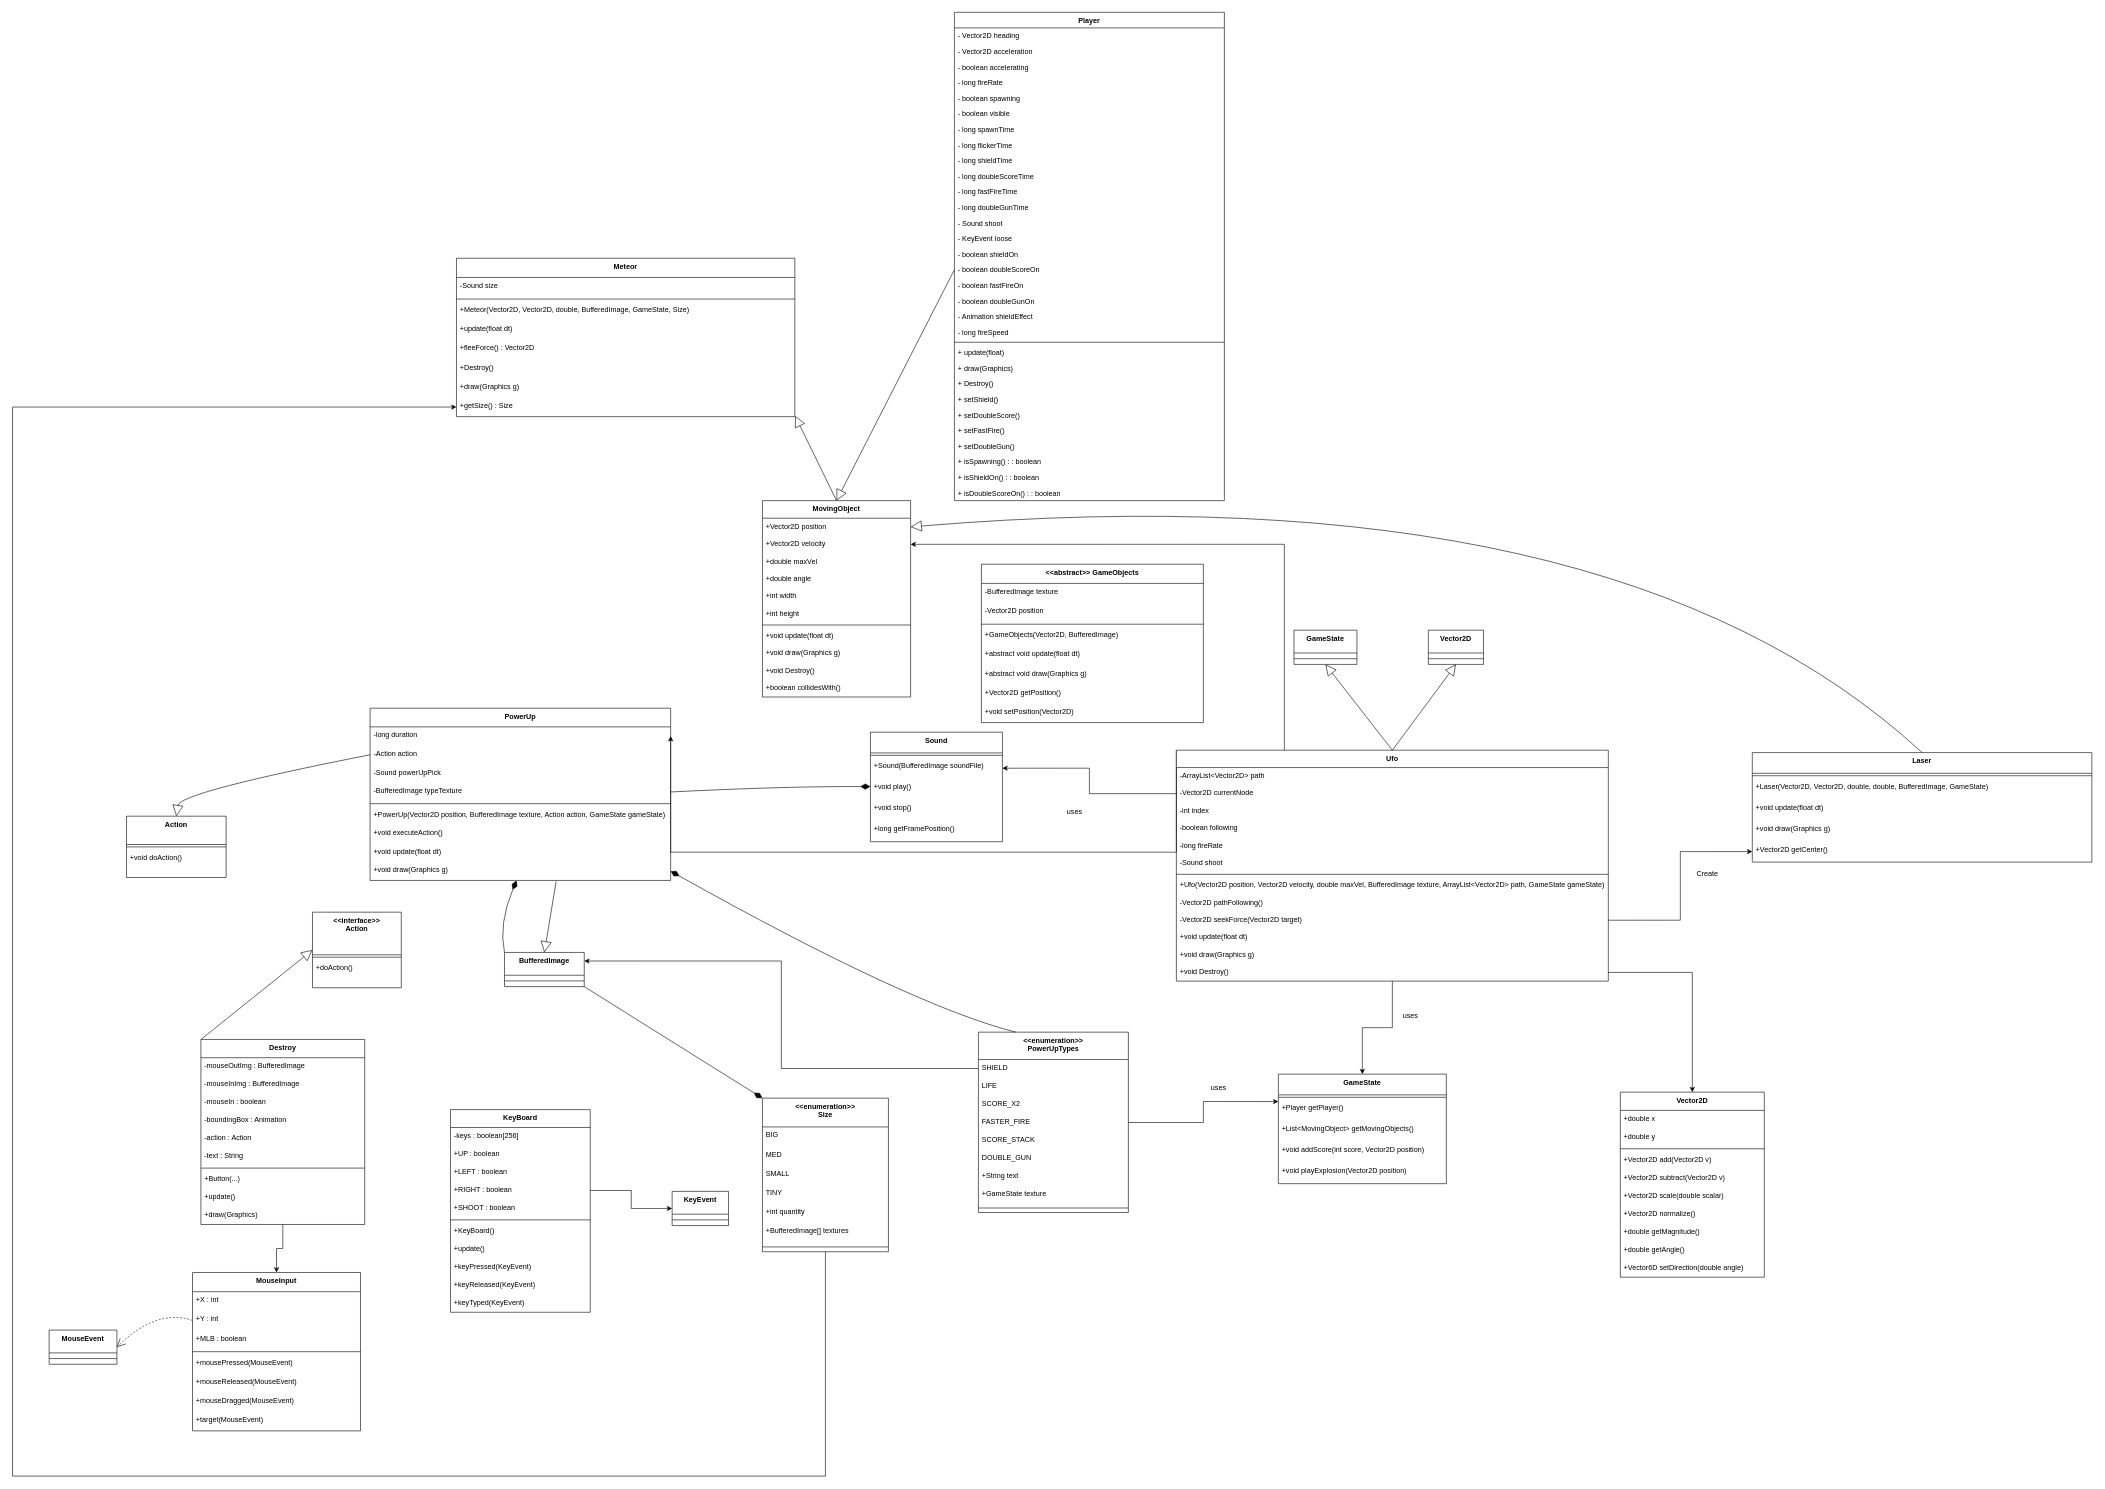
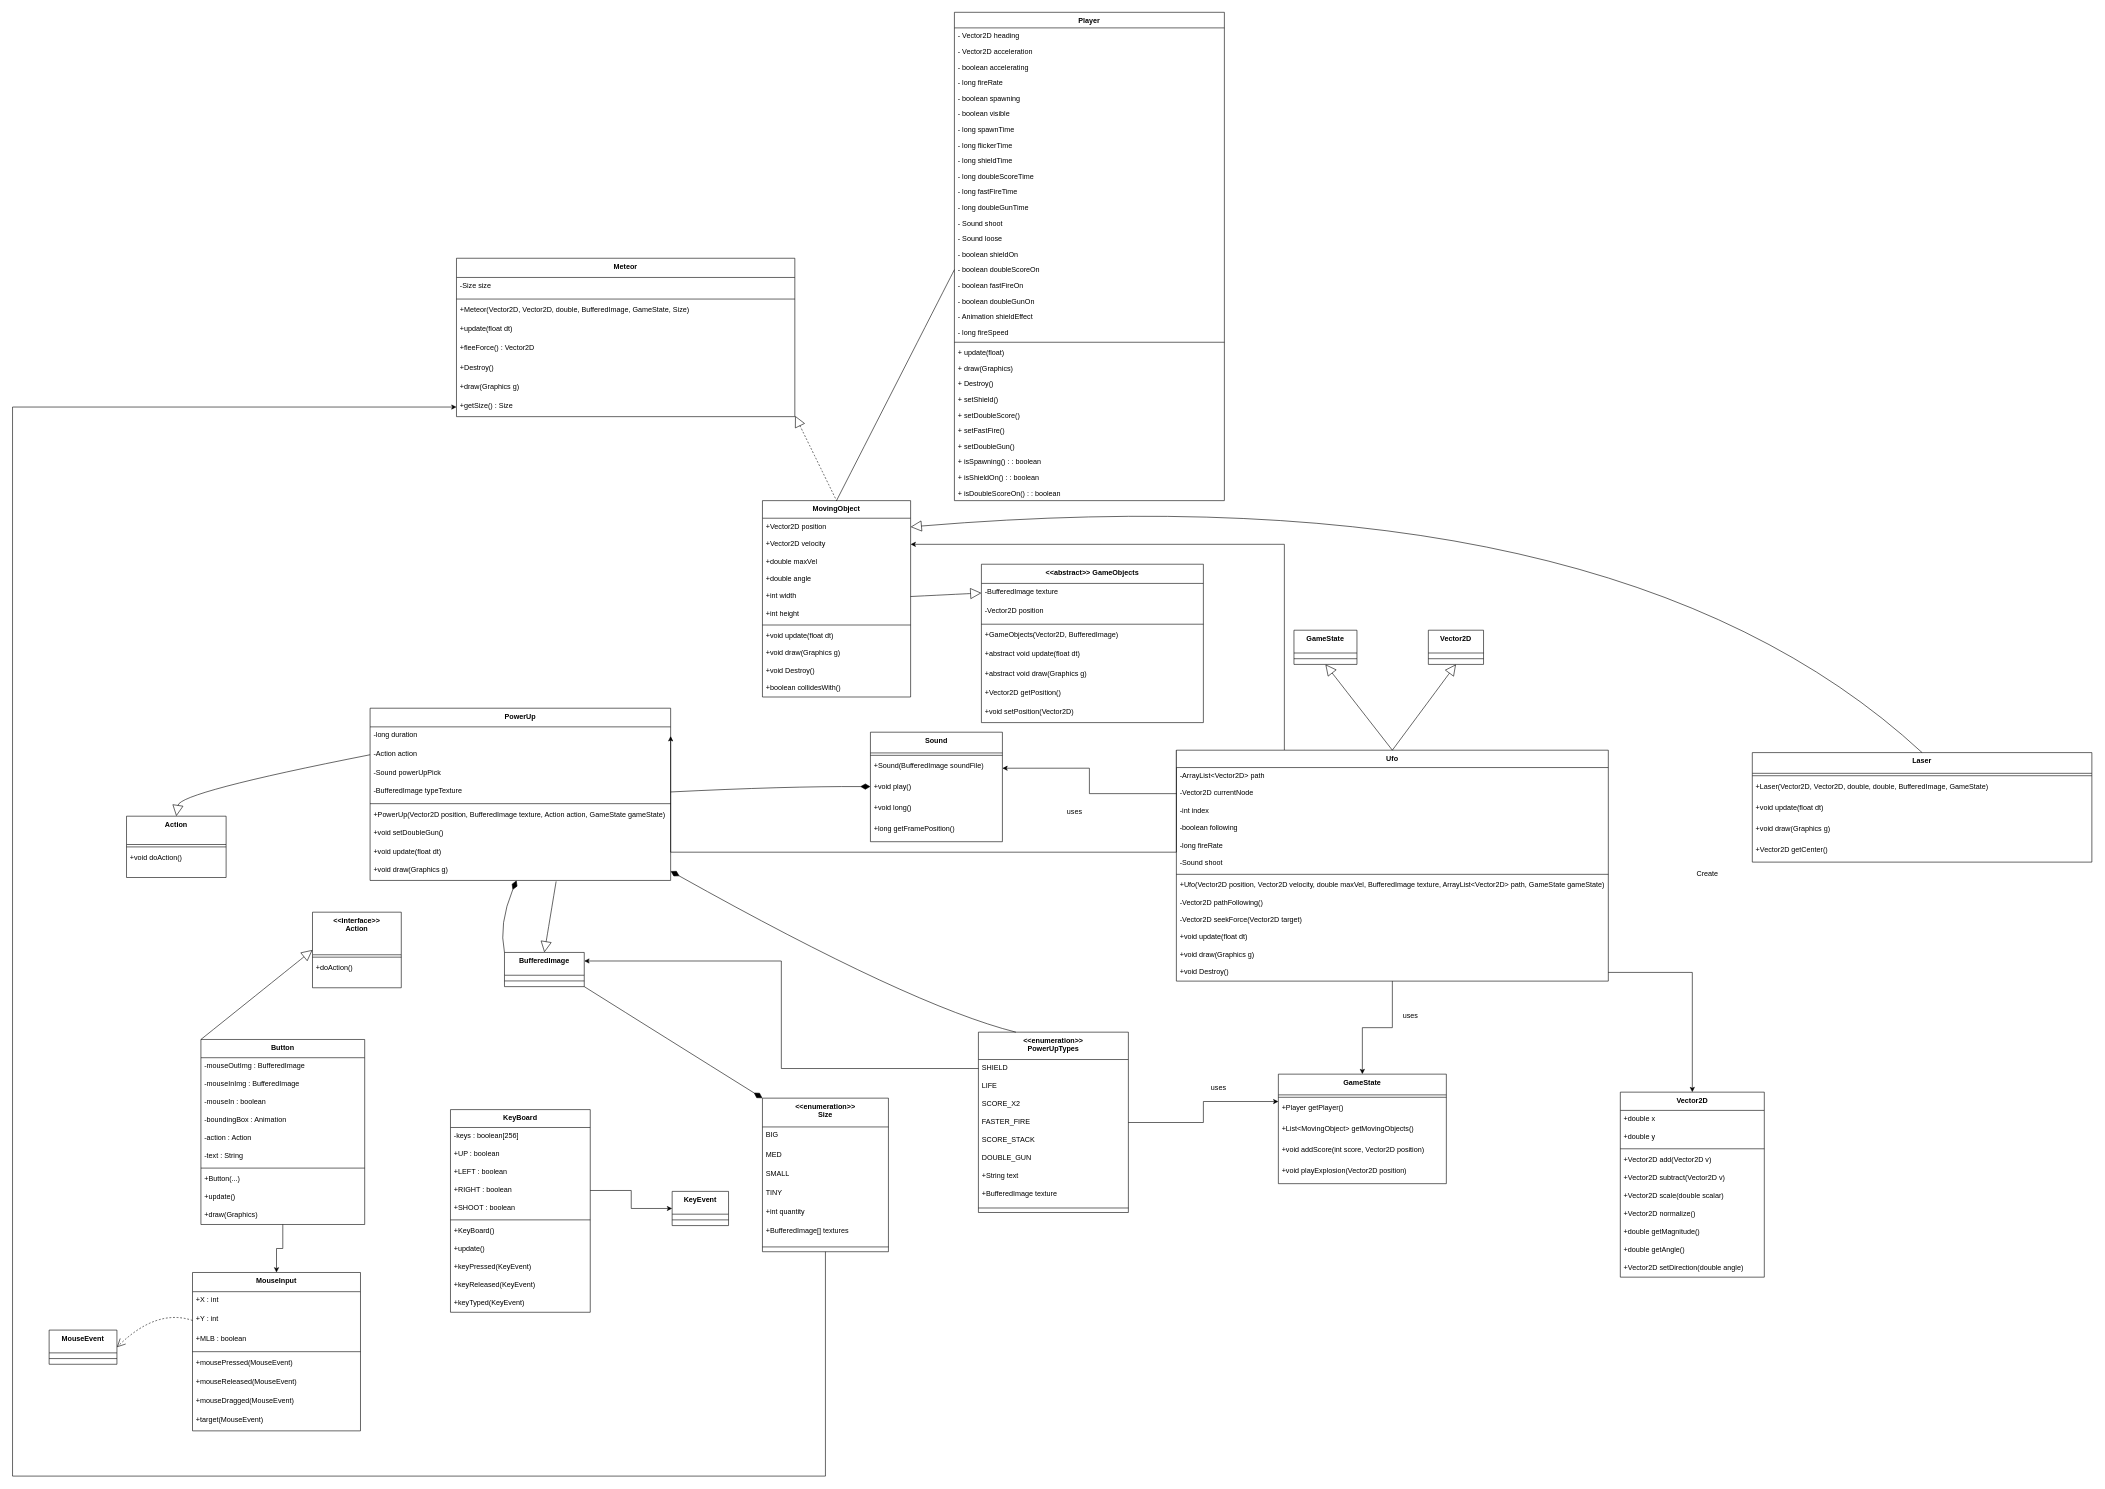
- <mxCell id="176" value="- KeyEvent loose" style="text;strokeColor=none;fillColor=none;align=left;verticalAlign=top;spacingLeft=4;spacingRight=4;overflow=hidden;rotatable=0;points=[[0,0.5],[1,0.5]];portConstraint=eastwest;" vertex="1" parent="162"><mxGeometry y="364" width="450" height="26" as="geometry" /></mxCell>
+ <mxCell id="176" value="- Sound loose" style="text;strokeColor=none;fillColor=none;align=left;verticalAlign=top;spacingLeft=4;spacingRight=4;overflow=hidden;rotatable=0;points=[[0,0.5],[1,0.5]];portConstraint=eastwest;" vertex="1" parent="162"><mxGeometry y="364" width="450" height="26" as="geometry" /></mxCell>
- <mxCell id="150" value="-Sound size" style="text;strokeColor=none;fillColor=none;align=left;verticalAlign=top;spacingLeft=4;spacingRight=4;overflow=hidden;rotatable=0;points=[[0,0.5],[1,0.5]];portConstraint=eastwest;" vertex="1" parent="149"><mxGeometry y="32" width="564" height="32" as="geometry" /></mxCell>
+ <mxCell id="150" value="-Size size" style="text;strokeColor=none;fillColor=none;align=left;verticalAlign=top;spacingLeft=4;spacingRight=4;overflow=hidden;rotatable=0;points=[[0,0.5],[1,0.5]];portConstraint=eastwest;" vertex="1" parent="149"><mxGeometry y="32" width="564" height="32" as="geometry" /></mxCell>
- <mxCell id="158" value="" style="curved=1;startArrow=block;startSize=16;startFill=0;endArrow=none;entryX=0.5;entryY=0;rounded=0;entryDx=0;entryDy=0;exitX=1.001;exitY=0.962;exitDx=0;exitDy=0;exitPerimeter=0;" edge="1" parent="1" source="157" target="2"><mxGeometry relative="1" as="geometry"><Array as="points" /><mxPoint x="1394" y="790" as="sourcePoint" /></mxGeometry></mxCell>
+ <mxCell id="158" value="" style="curved=1;startArrow=block;startSize=16;startFill=0;endArrow=none;entryX=0.5;entryY=0;rounded=0;entryDx=0;entryDy=0;exitX=1.001;exitY=0.962;exitDx=0;exitDy=0;exitPerimeter=0;dashed=1;" edge="1" parent="1" source="157" target="2"><mxGeometry relative="1" as="geometry"><Array as="points" /><mxPoint x="1394" y="790" as="sourcePoint" /></mxGeometry></mxCell>
- <mxCell id="194" value="" style="curved=1;startArrow=none;endArrow=block;endSize=16;endFill=0;exitX=0;exitY=0.5;rounded=0;exitDx=0;exitDy=0;entryX=0.5;entryY=0;entryDx=0;entryDy=0;" edge="1" parent="1" source="178" target="2"><mxGeometry relative="1" as="geometry"><Array as="points" /><mxPoint x="1370" y="400" as="targetPoint" /></mxGeometry></mxCell>
+ <mxCell id="194" value="" style="curved=1;startArrow=none;endArrow=none;endSize=16;endFill=0;exitX=0;exitY=0.5;rounded=0;exitDx=0;exitDy=0;entryX=0.5;entryY=0;entryDx=0;entryDy=0;" edge="1" parent="1" source="178" target="2"><mxGeometry relative="1" as="geometry"><Array as="points" /><mxPoint x="1370" y="400" as="targetPoint" /></mxGeometry></mxCell>
+ <mxCell id="204" value="" style="curved=1;startArrow=block;startSize=16;startFill=0;endArrow=none;entryX=1;entryY=0.5;rounded=0;entryDx=0;entryDy=0;exitX=0;exitY=0.5;exitDx=0;exitDy=0;" edge="1" parent="1" source="196" target="7"><mxGeometry relative="1" as="geometry"><Array as="points" /><mxPoint x="1623" y="980" as="sourcePoint" /><mxPoint x="1220" y="1195" as="targetPoint" /></mxGeometry></mxCell>
- <mxCell id="35" value="+void stop()" style="text;strokeColor=none;fillColor=none;align=left;verticalAlign=top;spacingLeft=4;spacingRight=4;overflow=hidden;rotatable=0;points=[[0,0.5],[1,0.5]];portConstraint=eastwest;" vertex="1" parent="31"><mxGeometry y="112.545" width="220" height="35" as="geometry" /></mxCell>
+ <mxCell id="35" value="+void long()" style="text;strokeColor=none;fillColor=none;align=left;verticalAlign=top;spacingLeft=4;spacingRight=4;overflow=hidden;rotatable=0;points=[[0,0.5],[1,0.5]];portConstraint=eastwest;" vertex="1" parent="31"><mxGeometry y="112.545" width="220" height="35" as="geometry" /></mxCell>
- <mxCell id="85" value="+void executeAction()" style="text;strokeColor=none;fillColor=none;align=left;verticalAlign=top;spacingLeft=4;spacingRight=4;overflow=hidden;rotatable=0;points=[[0,0.5],[1,0.5]];portConstraint=eastwest;" vertex="1" parent="78"><mxGeometry y="194.111" width="501" height="31" as="geometry" /></mxCell>
+ <mxCell id="85" value="+void setDoubleGun()" style="text;strokeColor=none;fillColor=none;align=left;verticalAlign=top;spacingLeft=4;spacingRight=4;overflow=hidden;rotatable=0;points=[[0,0.5],[1,0.5]];portConstraint=eastwest;" vertex="1" parent="78"><mxGeometry y="194.111" width="501" height="31" as="geometry" /></mxCell>
- <mxCell id="141" style="edgeStyle=orthogonalEdgeStyle;rounded=0;orthogonalLoop=1;jettySize=auto;html=1;exitX=1;exitY=0.5;exitDx=0;exitDy=0;entryX=0;entryY=0.5;entryDx=0;entryDy=0;" edge="1" parent="1" source="53" target="210"><mxGeometry relative="1" as="geometry"><mxPoint x="3250" y="1580" as="targetPoint" /></mxGeometry></mxCell>
- <mxCell id="92" value="Destroy" style="swimlane;fontStyle=1;align=center;verticalAlign=top;childLayout=stackLayout;horizontal=1;startSize=30.4;horizontalStack=0;resizeParent=1;resizeParentMax=0;resizeLast=0;collapsible=0;marginBottom=0;" vertex="1" parent="1"><mxGeometry x="334" y="1732.2" width="273" height="308.4" as="geometry" /></mxCell>
+ <mxCell id="92" value="Button" style="swimlane;fontStyle=1;align=center;verticalAlign=top;childLayout=stackLayout;horizontal=1;startSize=30.4;horizontalStack=0;resizeParent=1;resizeParentMax=0;resizeLast=0;collapsible=0;marginBottom=0;" vertex="1" parent="1"><mxGeometry x="334" y="1732.2" width="273" height="308.4" as="geometry" /></mxCell>
- <mxCell id="76" value="+GameState texture" style="text;strokeColor=none;fillColor=none;align=left;verticalAlign=top;spacingLeft=4;spacingRight=4;overflow=hidden;rotatable=0;points=[[0,0.5],[1,0.5]];portConstraint=eastwest;" vertex="1" parent="68"><mxGeometry y="255.6" width="250" height="30" as="geometry" /></mxCell>
+ <mxCell id="76" value="+BufferedImage texture" style="text;strokeColor=none;fillColor=none;align=left;verticalAlign=top;spacingLeft=4;spacingRight=4;overflow=hidden;rotatable=0;points=[[0,0.5],[1,0.5]];portConstraint=eastwest;" vertex="1" parent="68"><mxGeometry y="255.6" width="250" height="30" as="geometry" /></mxCell>
- <mxCell id="24" value="+Vector6D setDirection(double angle)" style="text;strokeColor=none;fillColor=none;align=left;verticalAlign=top;spacingLeft=4;spacingRight=4;overflow=hidden;rotatable=0;points=[[0,0.5],[1,0.5]];portConstraint=eastwest;" vertex="1" parent="14"><mxGeometry y="278.4" width="240" height="30" as="geometry" /></mxCell>
+ <mxCell id="24" value="+Vector2D setDirection(double angle)" style="text;strokeColor=none;fillColor=none;align=left;verticalAlign=top;spacingLeft=4;spacingRight=4;overflow=hidden;rotatable=0;points=[[0,0.5],[1,0.5]];portConstraint=eastwest;" vertex="1" parent="14"><mxGeometry y="278.4" width="240" height="30" as="geometry" /></mxCell>
